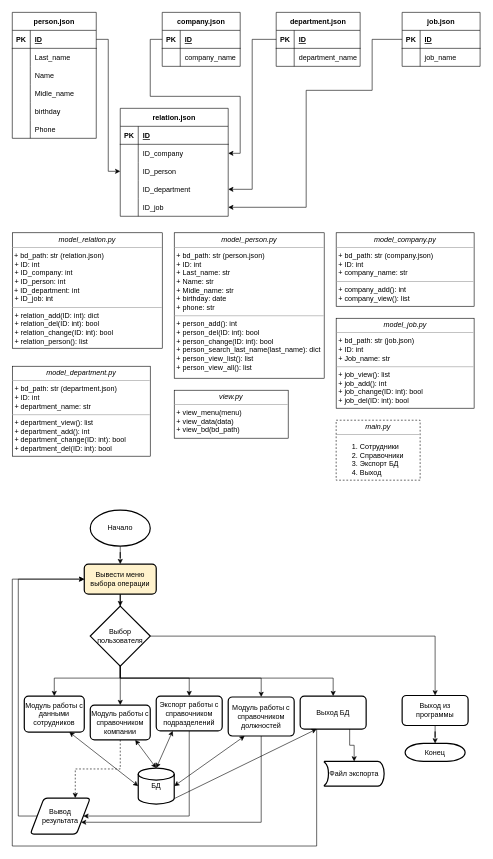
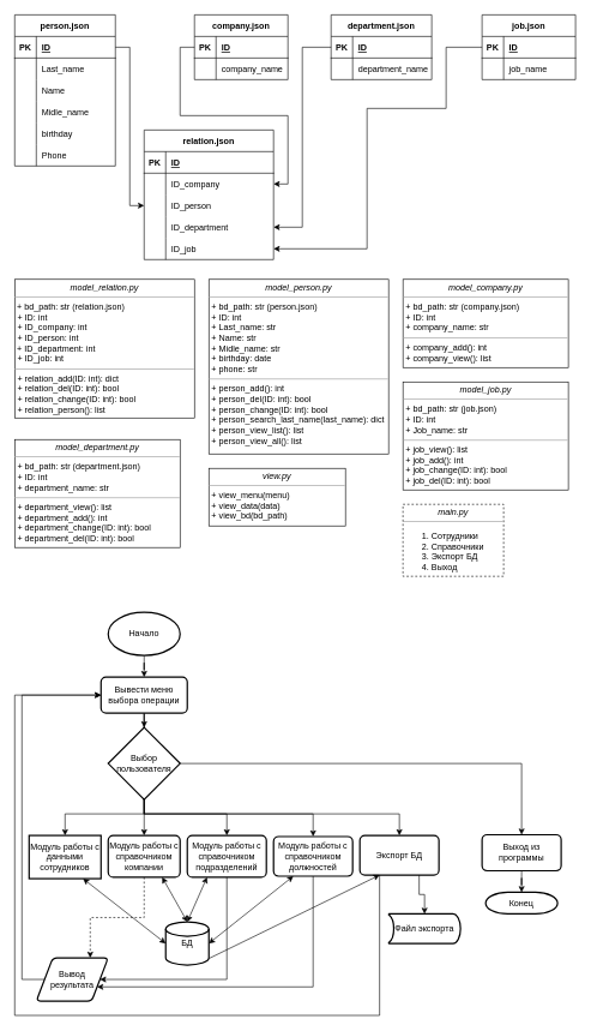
- <mxCell id="72" value="Вывести меню выбора операции" style="rounded=1;whiteSpace=wrap;html=1;absoluteArcSize=1;arcSize=14;strokeWidth=2;fillColor=#fff2cc;" vertex="1" parent="1"><mxGeometry x="140" y="940" width="120" height="50" as="geometry" /></mxCell>
+ <mxCell id="72" value="Вывести меню выбора операции" style="rounded=1;whiteSpace=wrap;html=1;absoluteArcSize=1;arcSize=14;strokeWidth=2;" vertex="1" parent="1"><mxGeometry x="140" y="940" width="120" height="50" as="geometry" /></mxCell>
- <mxCell id="97" value="Выход БД" style="rounded=1;whiteSpace=wrap;html=1;absoluteArcSize=1;arcSize=14;strokeWidth=2;" vertex="1" parent="1"><mxGeometry x="500" y="1160" width="110" height="55" as="geometry" /></mxCell>
+ <mxCell id="97" value="Экспорт БД" style="rounded=1;whiteSpace=wrap;html=1;absoluteArcSize=1;arcSize=14;strokeWidth=2;" vertex="1" parent="1"><mxGeometry x="500" y="1160" width="110" height="55" as="geometry" /></mxCell>
- <mxCell id="82" value="Модуль работы с данными сотрудников" style="rounded=1;whiteSpace=wrap;html=1;absoluteArcSize=1;arcSize=14;strokeWidth=2;" vertex="1" parent="1"><mxGeometry x="40" y="1160" width="100" height="60" as="geometry" /></mxCell>
+ <mxCell id="82" value="Модуль работы с данными сотрудников" style="whiteSpace=wrap;html=1;absoluteArcSize=1;arcSize=14;strokeWidth=2;rounded=0;" vertex="1" parent="1"><mxGeometry x="40" y="1160" width="100" height="60" as="geometry" /></mxCell>
- <mxCell id="86" value="Экспорт работы с справочником подразделений" style="rounded=1;whiteSpace=wrap;html=1;absoluteArcSize=1;arcSize=14;strokeWidth=2;" vertex="1" parent="1"><mxGeometry x="260" y="1160" width="110" height="58" as="geometry" /></mxCell>
+ <mxCell id="86" value="Модуль работы с справочником подразделений" style="rounded=1;whiteSpace=wrap;html=1;absoluteArcSize=1;arcSize=14;strokeWidth=2;" vertex="1" parent="1"><mxGeometry x="260" y="1160" width="110" height="58" as="geometry" /></mxCell>
- <mxCell id="88" value="Модуль работы с справочником должностей" style="rounded=1;whiteSpace=wrap;html=1;absoluteArcSize=1;arcSize=14;strokeWidth=2;" vertex="1" parent="1"><mxGeometry x="380" y="1161.5" width="110" height="65" as="geometry" /></mxCell>
+ <mxCell id="88" value="Модуль работы с справочником должностей" style="rounded=1;whiteSpace=wrap;html=1;absoluteArcSize=1;arcSize=14;strokeWidth=2;" vertex="1" parent="1"><mxGeometry x="380" y="1161.5" width="110" height="55" as="geometry" /></mxCell>
- <mxCell id="84" value="Модуль работы с справочником компании" style="rounded=1;whiteSpace=wrap;html=1;absoluteArcSize=1;arcSize=14;strokeWidth=2;" vertex="1" parent="1"><mxGeometry x="150" y="1175" width="100" height="58" as="geometry" /></mxCell>
+ <mxCell id="84" value="Модуль работы с справочником компании" style="rounded=1;whiteSpace=wrap;html=1;absoluteArcSize=1;arcSize=14;strokeWidth=2;" vertex="1" parent="1"><mxGeometry x="150" y="1160" width="100" height="58" as="geometry" /></mxCell>
